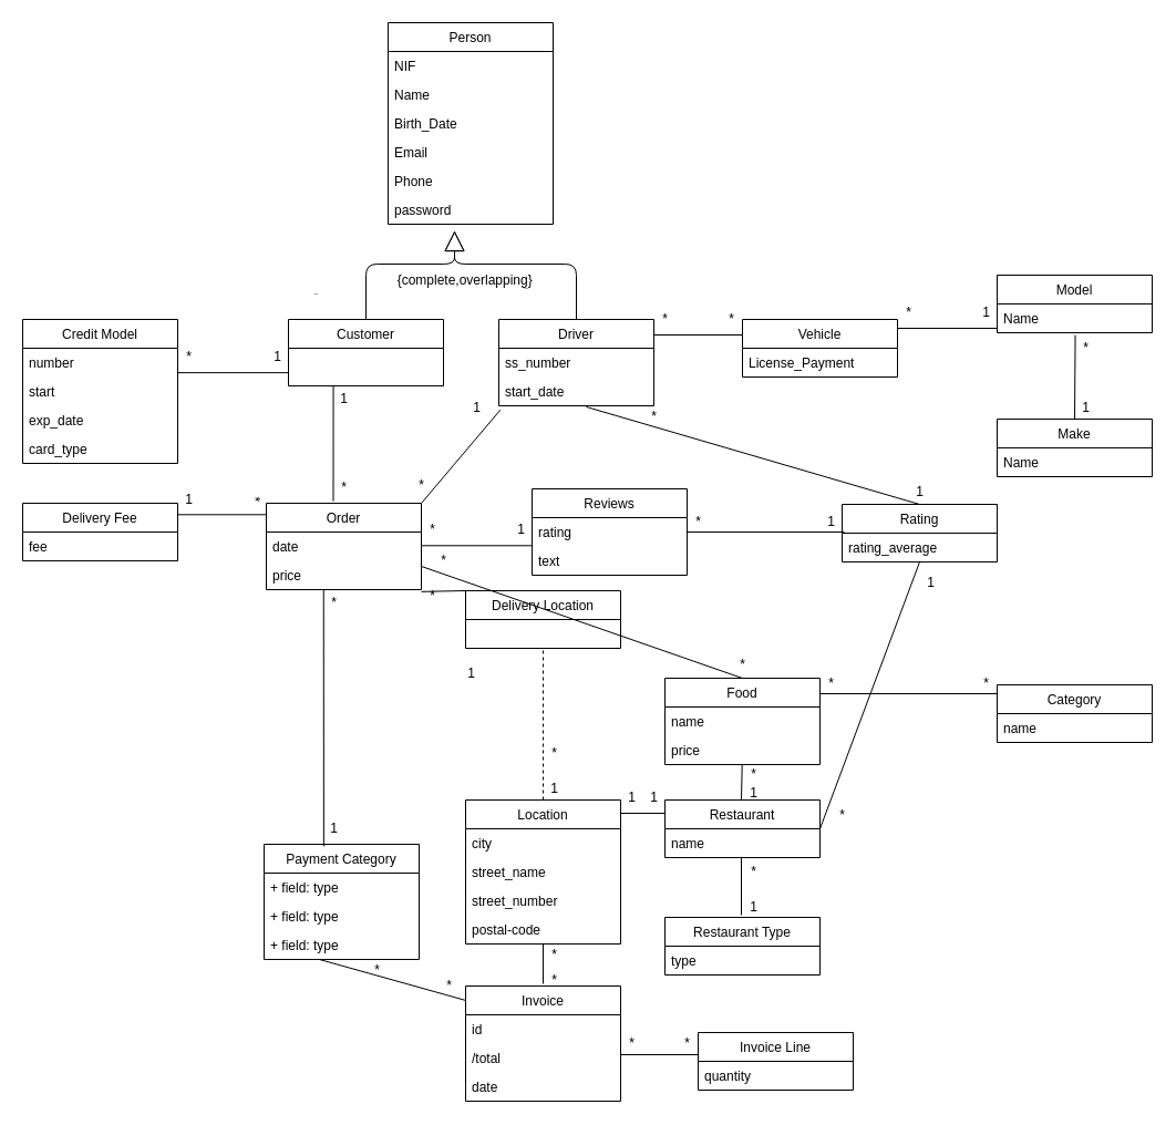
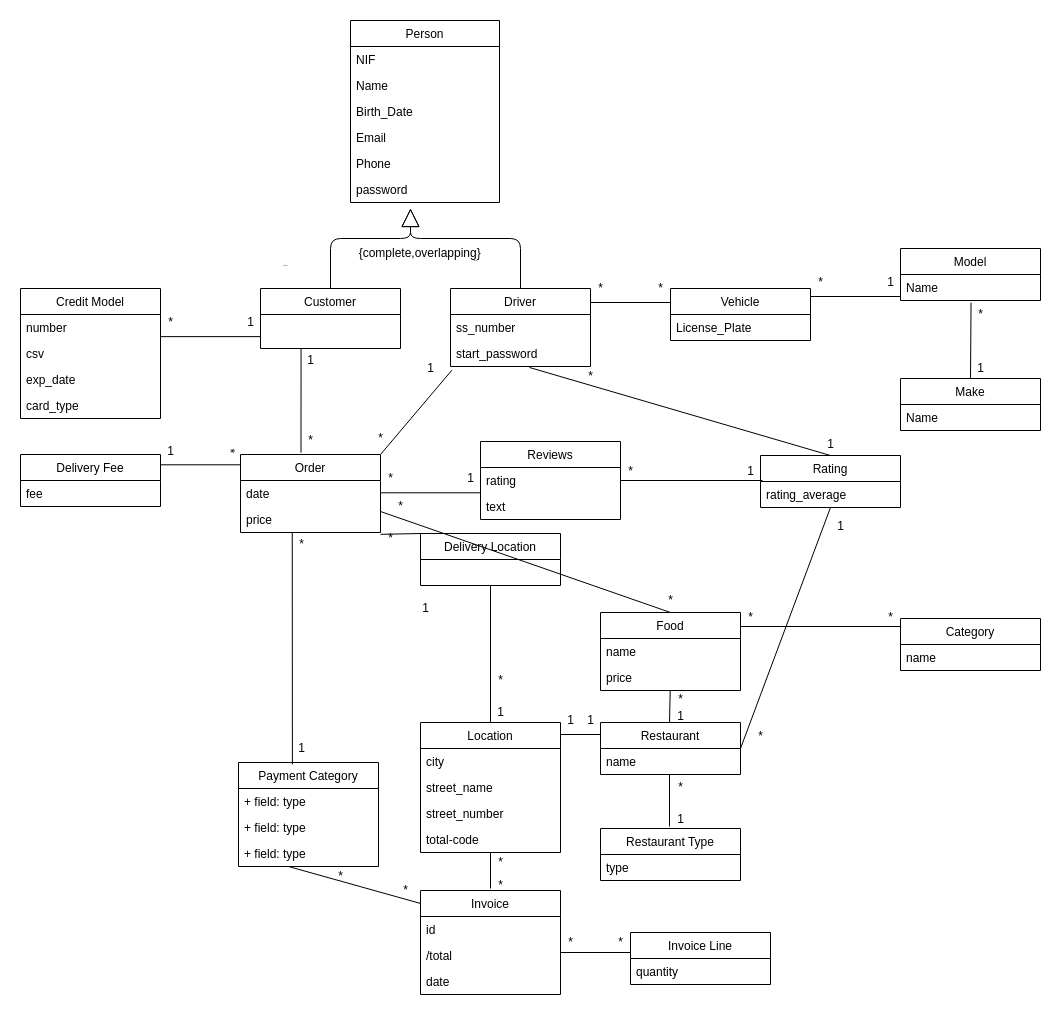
- <mxCell id="18" value="License_Payment" style="text;strokeColor=none;fillColor=none;align=left;verticalAlign=top;spacingLeft=4;spacingRight=4;overflow=hidden;rotatable=0;points=[[0,0.5],[1,0.5]];portConstraint=eastwest;" parent="16" vertex="1"><mxGeometry y="26" width="140" height="26" as="geometry" /></mxCell>
+ <mxCell id="18" value="License_Plate" style="text;strokeColor=none;fillColor=none;align=left;verticalAlign=top;spacingLeft=4;spacingRight=4;overflow=hidden;rotatable=0;points=[[0,0.5],[1,0.5]];portConstraint=eastwest;" parent="16" vertex="1"><mxGeometry y="26" width="140" height="26" as="geometry" /></mxCell>
- <mxCell id="45" value="start" style="text;strokeColor=none;fillColor=none;align=left;verticalAlign=top;spacingLeft=4;spacingRight=4;overflow=hidden;rotatable=0;points=[[0,0.5],[1,0.5]];portConstraint=eastwest;" parent="43" vertex="1"><mxGeometry y="52" width="140" height="26" as="geometry" /></mxCell>
+ <mxCell id="45" value="csv" style="text;strokeColor=none;fillColor=none;align=left;verticalAlign=top;spacingLeft=4;spacingRight=4;overflow=hidden;rotatable=0;points=[[0,0.5],[1,0.5]];portConstraint=eastwest;" parent="43" vertex="1"><mxGeometry y="52" width="140" height="26" as="geometry" /></mxCell>
- <mxCell id="12" value="start_date" style="text;strokeColor=none;fillColor=none;align=left;verticalAlign=top;spacingLeft=4;spacingRight=4;overflow=hidden;rotatable=0;points=[[0,0.5],[1,0.5]];portConstraint=eastwest;" parent="10" vertex="1"><mxGeometry y="52" width="140" height="26" as="geometry" /></mxCell>
+ <mxCell id="12" value="start_password" style="text;strokeColor=none;fillColor=none;align=left;verticalAlign=top;spacingLeft=4;spacingRight=4;overflow=hidden;rotatable=0;points=[[0,0.5],[1,0.5]];portConstraint=eastwest;" parent="10" vertex="1"><mxGeometry y="52" width="140" height="26" as="geometry" /></mxCell>
- <mxCell id="101" value="" style="endArrow=none;html=1;fontSize=12;exitX=0.5;exitY=0;exitDx=0;exitDy=0;entryX=0.5;entryY=1;entryDx=0;entryDy=0;dashed=1;" parent="1" source="52" target="38" edge="1"><mxGeometry width="50" height="50" relative="1" as="geometry"><mxPoint x="489.5" y="722" as="sourcePoint" /><mxPoint x="490" y="678" as="targetPoint" /></mxGeometry></mxCell>
+ <mxCell id="101" value="" style="endArrow=none;html=1;fontSize=12;exitX=0.5;exitY=0;exitDx=0;exitDy=0;entryX=0.5;entryY=1;entryDx=0;entryDy=0;" parent="1" source="52" target="38" edge="1"><mxGeometry width="50" height="50" relative="1" as="geometry"><mxPoint x="489.5" y="722" as="sourcePoint" /><mxPoint x="490" y="678" as="targetPoint" /></mxGeometry></mxCell>
- <mxCell id="56" value="postal-code" style="text;strokeColor=none;fillColor=none;align=left;verticalAlign=top;spacingLeft=4;spacingRight=4;overflow=hidden;rotatable=0;points=[[0,0.5],[1,0.5]];portConstraint=eastwest;" parent="52" vertex="1"><mxGeometry y="104" width="140" height="26" as="geometry" /></mxCell>
+ <mxCell id="56" value="total-code" style="text;strokeColor=none;fillColor=none;align=left;verticalAlign=top;spacingLeft=4;spacingRight=4;overflow=hidden;rotatable=0;points=[[0,0.5],[1,0.5]];portConstraint=eastwest;" parent="52" vertex="1"><mxGeometry y="104" width="140" height="26" as="geometry" /></mxCell>
